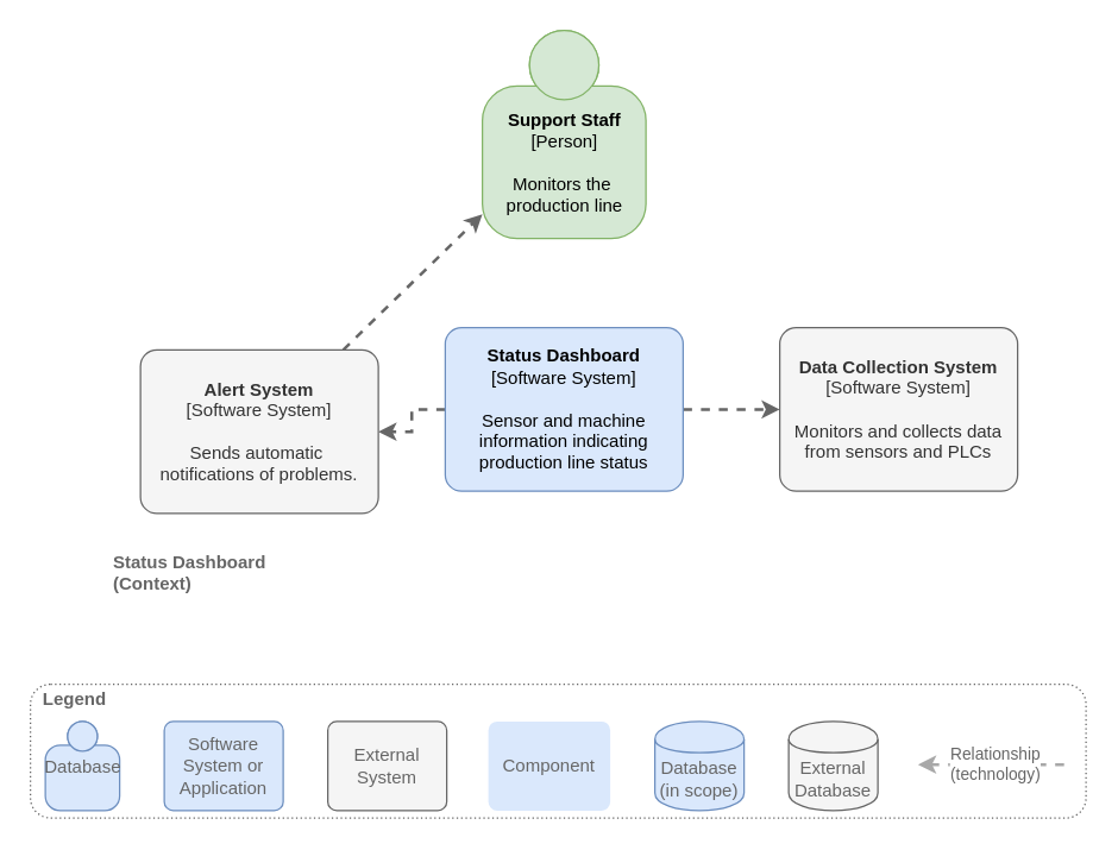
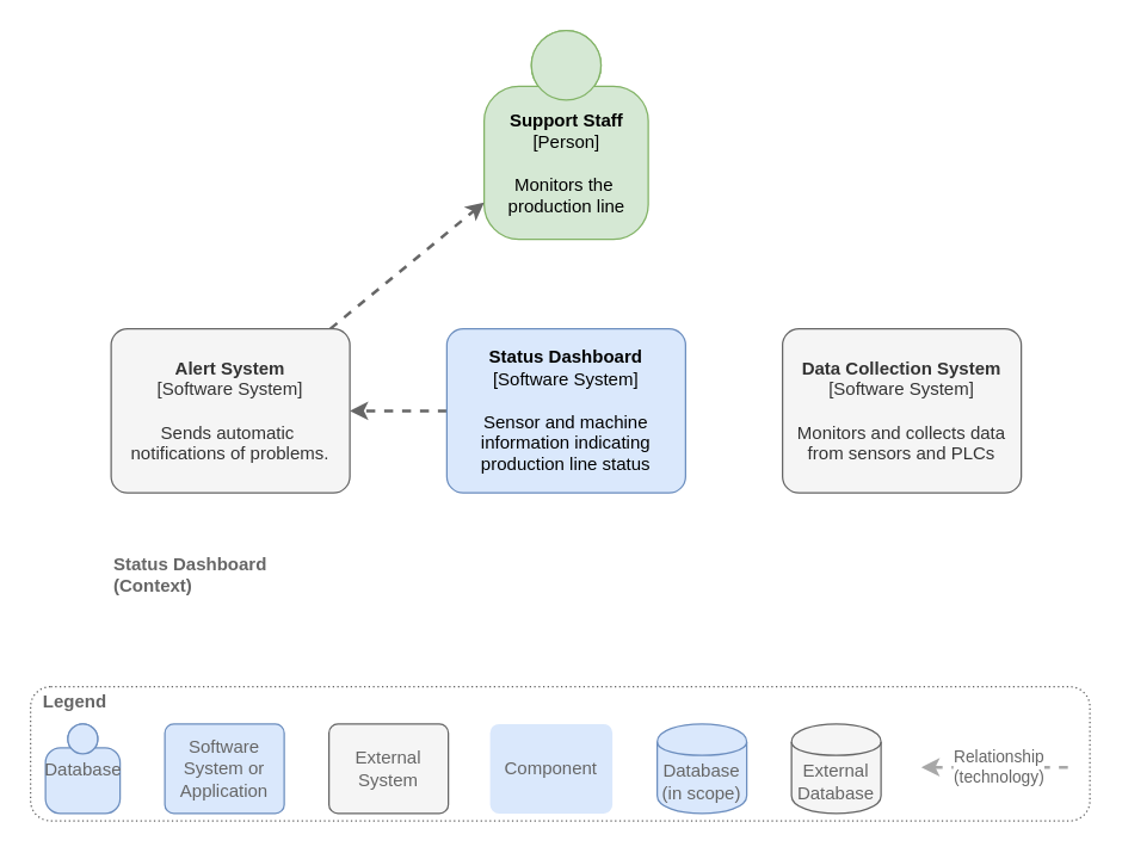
- <mxCell id="4" style="edgeStyle=none;rounded=0;orthogonalLoop=1;jettySize=auto;html=1;dashed=1;strokeColor=#666666;strokeWidth=2;fillColor=#f5f5f5;" edge="1" parent="1" source="5" target="8"><mxGeometry relative="1" as="geometry"><mxPoint x="474" y="275" as="targetPoint" /></mxGeometry></mxCell>
- <mxCell id="7" value="&lt;b&gt;Alert System&lt;/b&gt;&lt;div&gt;[Software System]&lt;/div&gt;&lt;br&gt;&lt;div&gt;Sends automatic&amp;nbsp;&lt;/div&gt;&lt;div&gt;notifications of problems.&lt;/div&gt;" style="rounded=1;whiteSpace=wrap;html=1;labelBackgroundColor=none;fillColor=#f5f5f5;fontColor=#333333;align=center;arcSize=10;strokeColor=#666666;points=[[0.25,0,0],[0.5,0,0],[0.75,0,0],[1,0.25,0],[1,0.5,0],[1,0.75,0],[0.75,1,0],[0.5,1,0],[0.25,1,0],[0,0.75,0],[0,0.5,0],[0,0.25,0]];" vertex="1" parent="1"><mxGeometry x="94" y="235" width="160" height="110.0" as="geometry" /></mxCell>
+ <mxCell id="7" value="&lt;b&gt;Alert System&lt;/b&gt;&lt;div&gt;[Software System]&lt;/div&gt;&lt;br&gt;&lt;div&gt;Sends automatic&amp;nbsp;&lt;/div&gt;&lt;div&gt;notifications of problems.&lt;/div&gt;" style="rounded=1;whiteSpace=wrap;html=1;labelBackgroundColor=none;fillColor=#f5f5f5;fontColor=#333333;align=center;arcSize=10;strokeColor=#666666;points=[[0.25,0,0],[0.5,0,0],[0.75,0,0],[1,0.25,0],[1,0.5,0],[1,0.75,0],[0.75,1,0],[0.5,1,0],[0.25,1,0],[0,0.75,0],[0,0.5,0],[0,0.25,0]];" vertex="1" parent="1"><mxGeometry x="74" y="220" width="160" height="110.0" as="geometry" /></mxCell>
